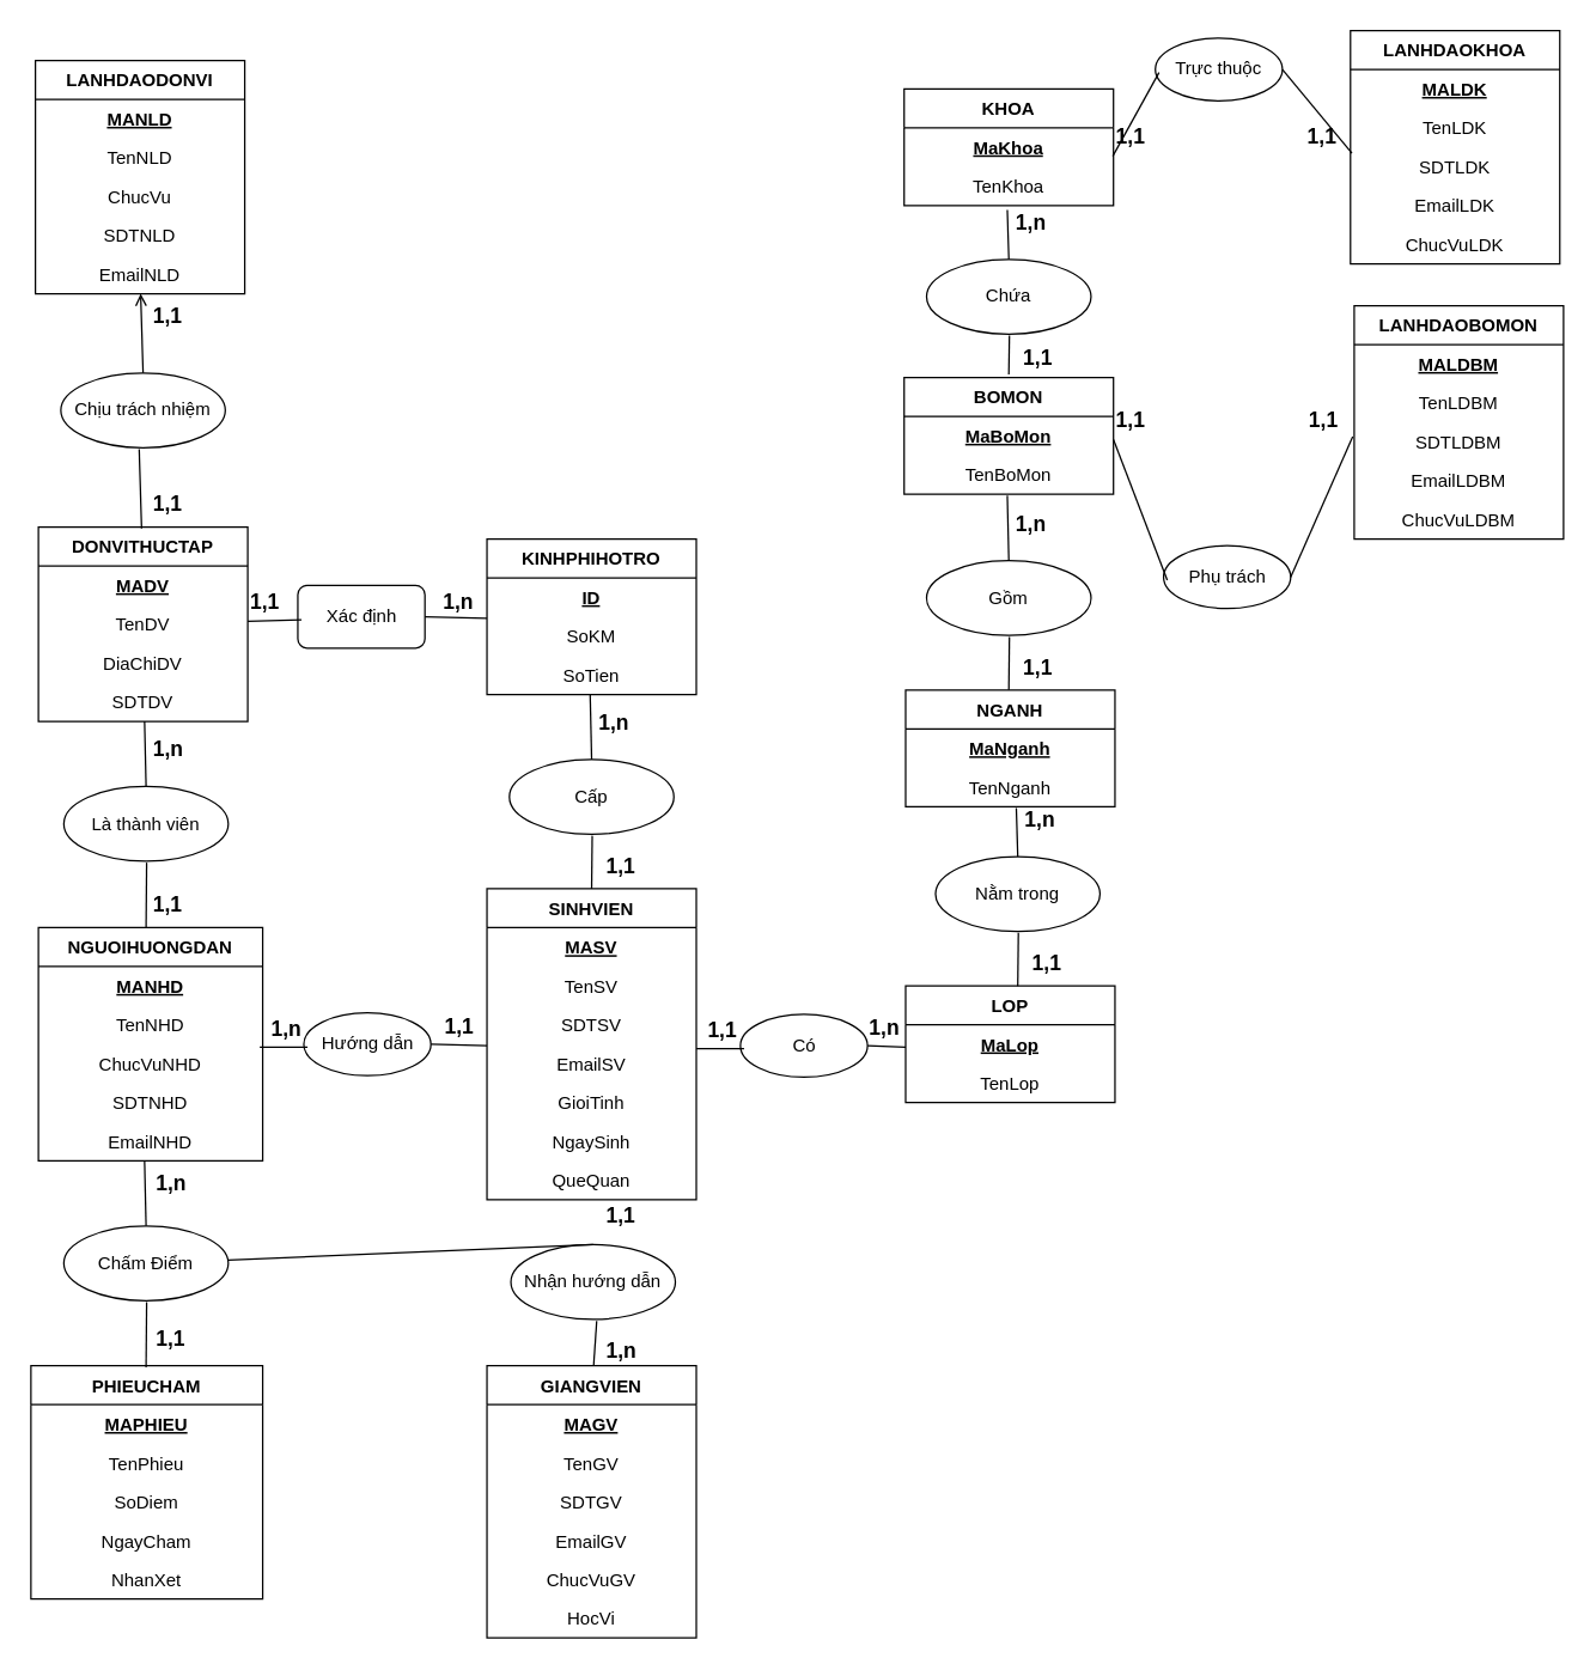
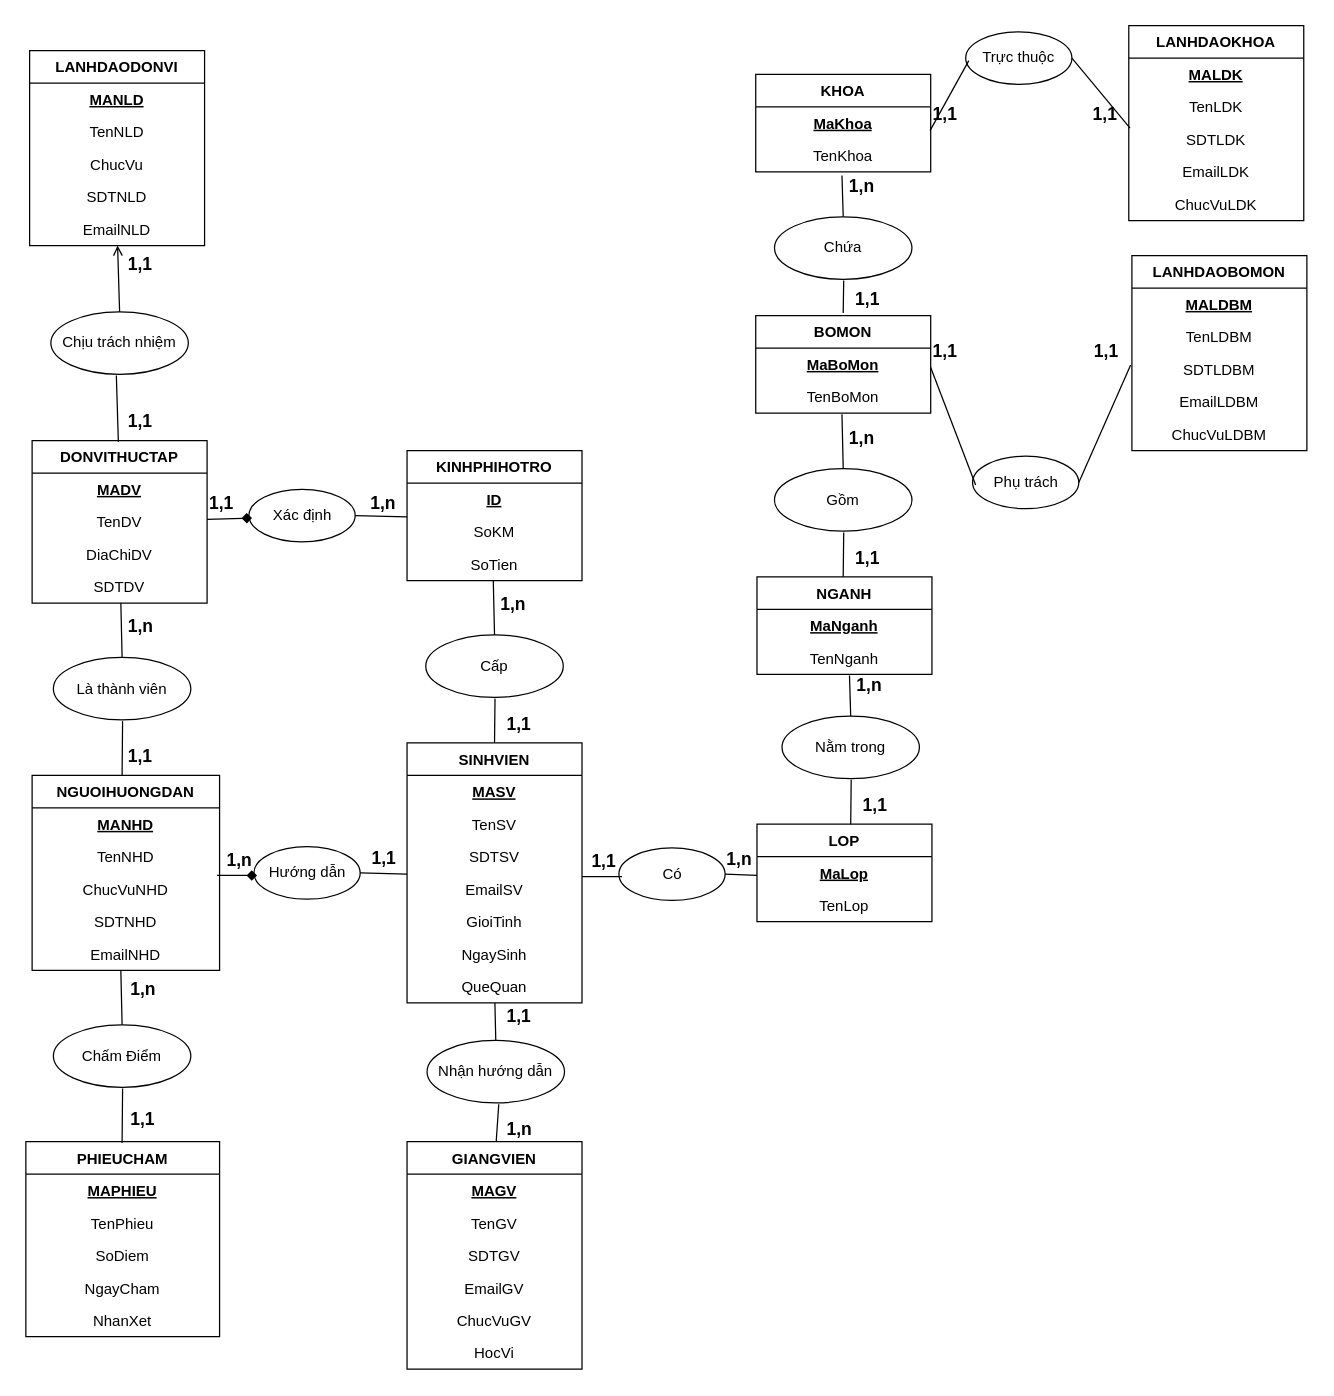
- <mxCell id="86" value="Xác định" style="whiteSpace=wrap;html=1;align=center;rounded=1;" vertex="1" parent="1"><mxGeometry x="198.5" y="391" width="85" height="42" as="geometry" /></mxCell>
+ <mxCell id="86" value="Xác định" style="ellipse;whiteSpace=wrap;html=1;align=center;" vertex="1" parent="1"><mxGeometry x="198.5" y="391" width="85" height="42" as="geometry" /></mxCell>
- <mxCell id="88" value="" style="endArrow=none;html=1;entryX=0.029;entryY=0.548;entryDx=0;entryDy=0;entryPerimeter=0;" edge="1" parent="1" target="86" source="10"><mxGeometry width="50" height="50" relative="1" as="geometry"><mxPoint x="169.05" y="414.002" as="sourcePoint" /><mxPoint x="191" y="414" as="targetPoint" /></mxGeometry></mxCell>
+ <mxCell id="88" value="" style="endArrow=diamond;html=1;entryX=0.029;entryY=0.548;entryDx=0;entryDy=0;entryPerimeter=0;" edge="1" parent="1" target="86" source="10"><mxGeometry width="50" height="50" relative="1" as="geometry"><mxPoint x="169.05" y="414.002" as="sourcePoint" /><mxPoint x="191" y="414" as="targetPoint" /></mxGeometry></mxCell>
- <mxCell id="85" value="" style="endArrow=none;html=1;exitX=0.987;exitY=0.077;exitDx=0;exitDy=0;exitPerimeter=0;entryX=0.029;entryY=0.548;entryDx=0;entryDy=0;entryPerimeter=0;" edge="1" parent="1" source="16" target="83"><mxGeometry width="50" height="50" relative="1" as="geometry"><mxPoint x="297.5" y="708" as="sourcePoint" /><mxPoint x="195" y="700" as="targetPoint" /></mxGeometry></mxCell>
+ <mxCell id="85" value="" style="endArrow=diamond;html=1;exitX=0.987;exitY=0.077;exitDx=0;exitDy=0;exitPerimeter=0;entryX=0.029;entryY=0.548;entryDx=0;entryDy=0;entryPerimeter=0;" edge="1" parent="1" source="16" target="83"><mxGeometry width="50" height="50" relative="1" as="geometry"><mxPoint x="297.5" y="708" as="sourcePoint" /><mxPoint x="195" y="700" as="targetPoint" /></mxGeometry></mxCell>
- <mxCell id="99" value="" style="endArrow=none;html=1;exitX=0.5;exitY=0;exitDx=0;exitDy=0;" edge="1" parent="1" source="98" target="74"><mxGeometry width="50" height="50" relative="1" as="geometry"><mxPoint x="356" y="832" as="sourcePoint" /><mxPoint x="397" y="800" as="targetPoint" /></mxGeometry></mxCell>
+ <mxCell id="99" value="" style="endArrow=none;html=1;exitX=0.5;exitY=0;exitDx=0;exitDy=0;" edge="1" parent="1" source="98" target="36"><mxGeometry width="50" height="50" relative="1" as="geometry"><mxPoint x="356" y="832" as="sourcePoint" /><mxPoint x="397" y="800" as="targetPoint" /></mxGeometry></mxCell>
